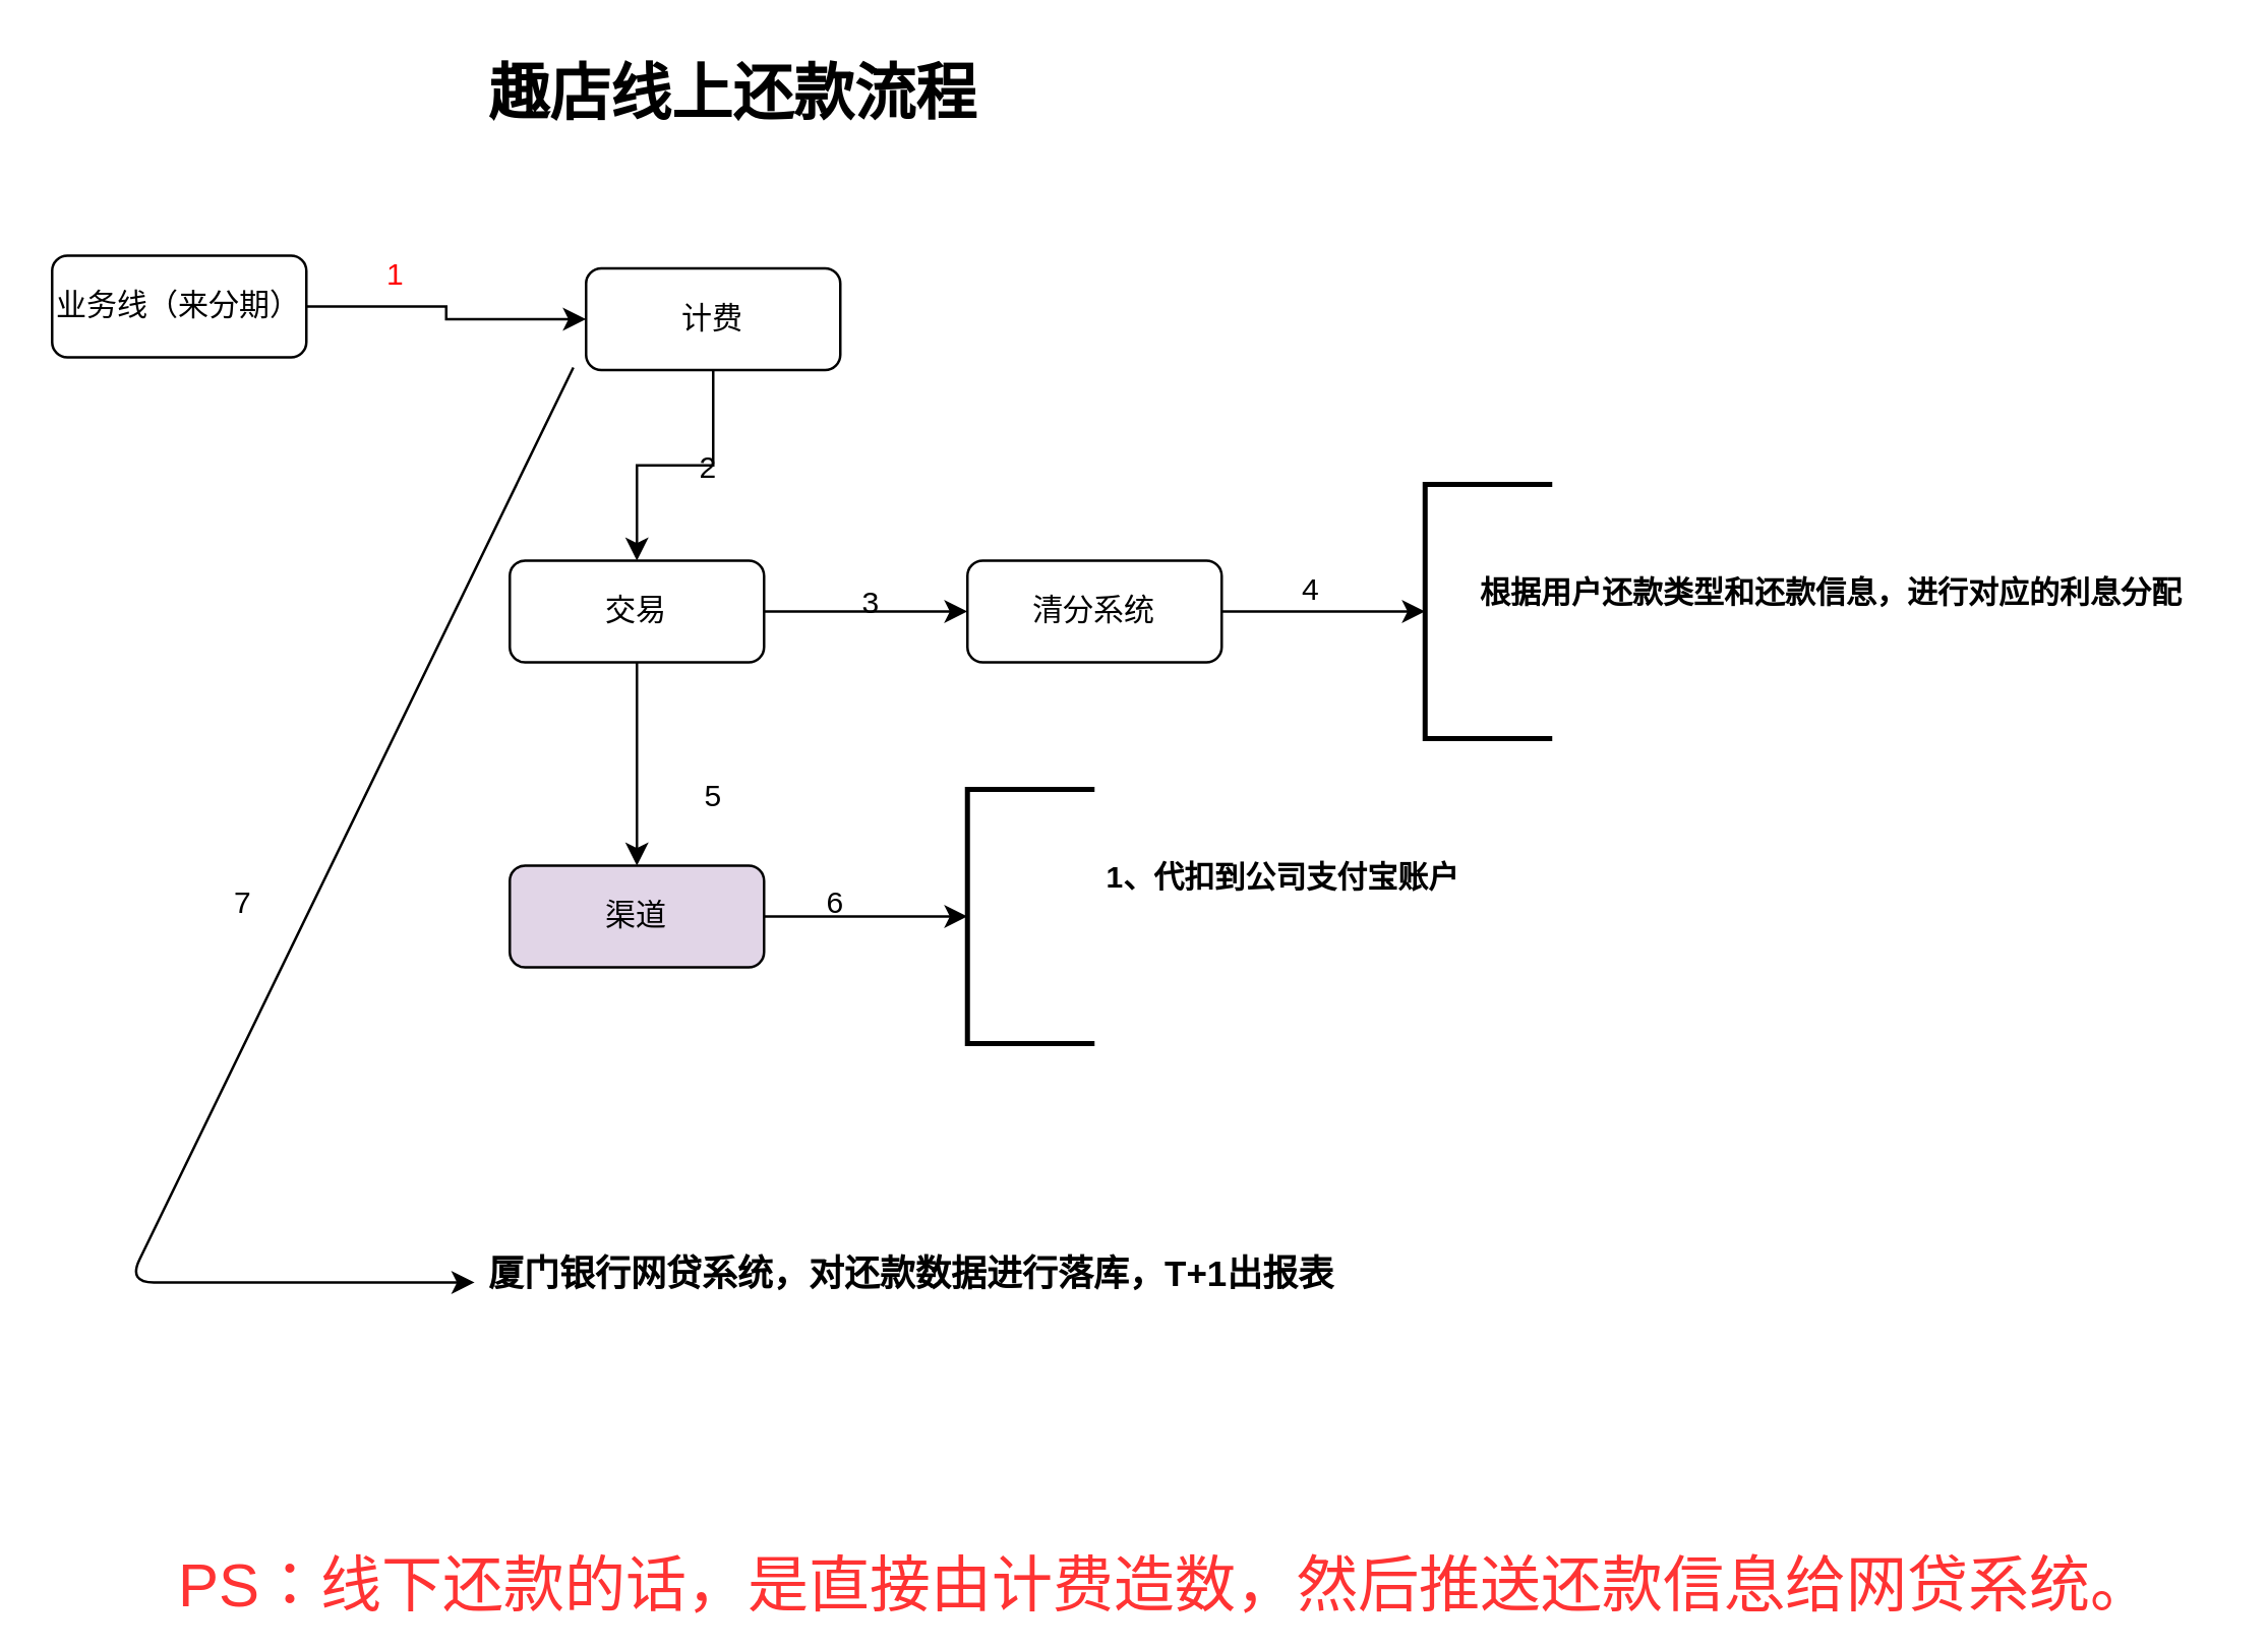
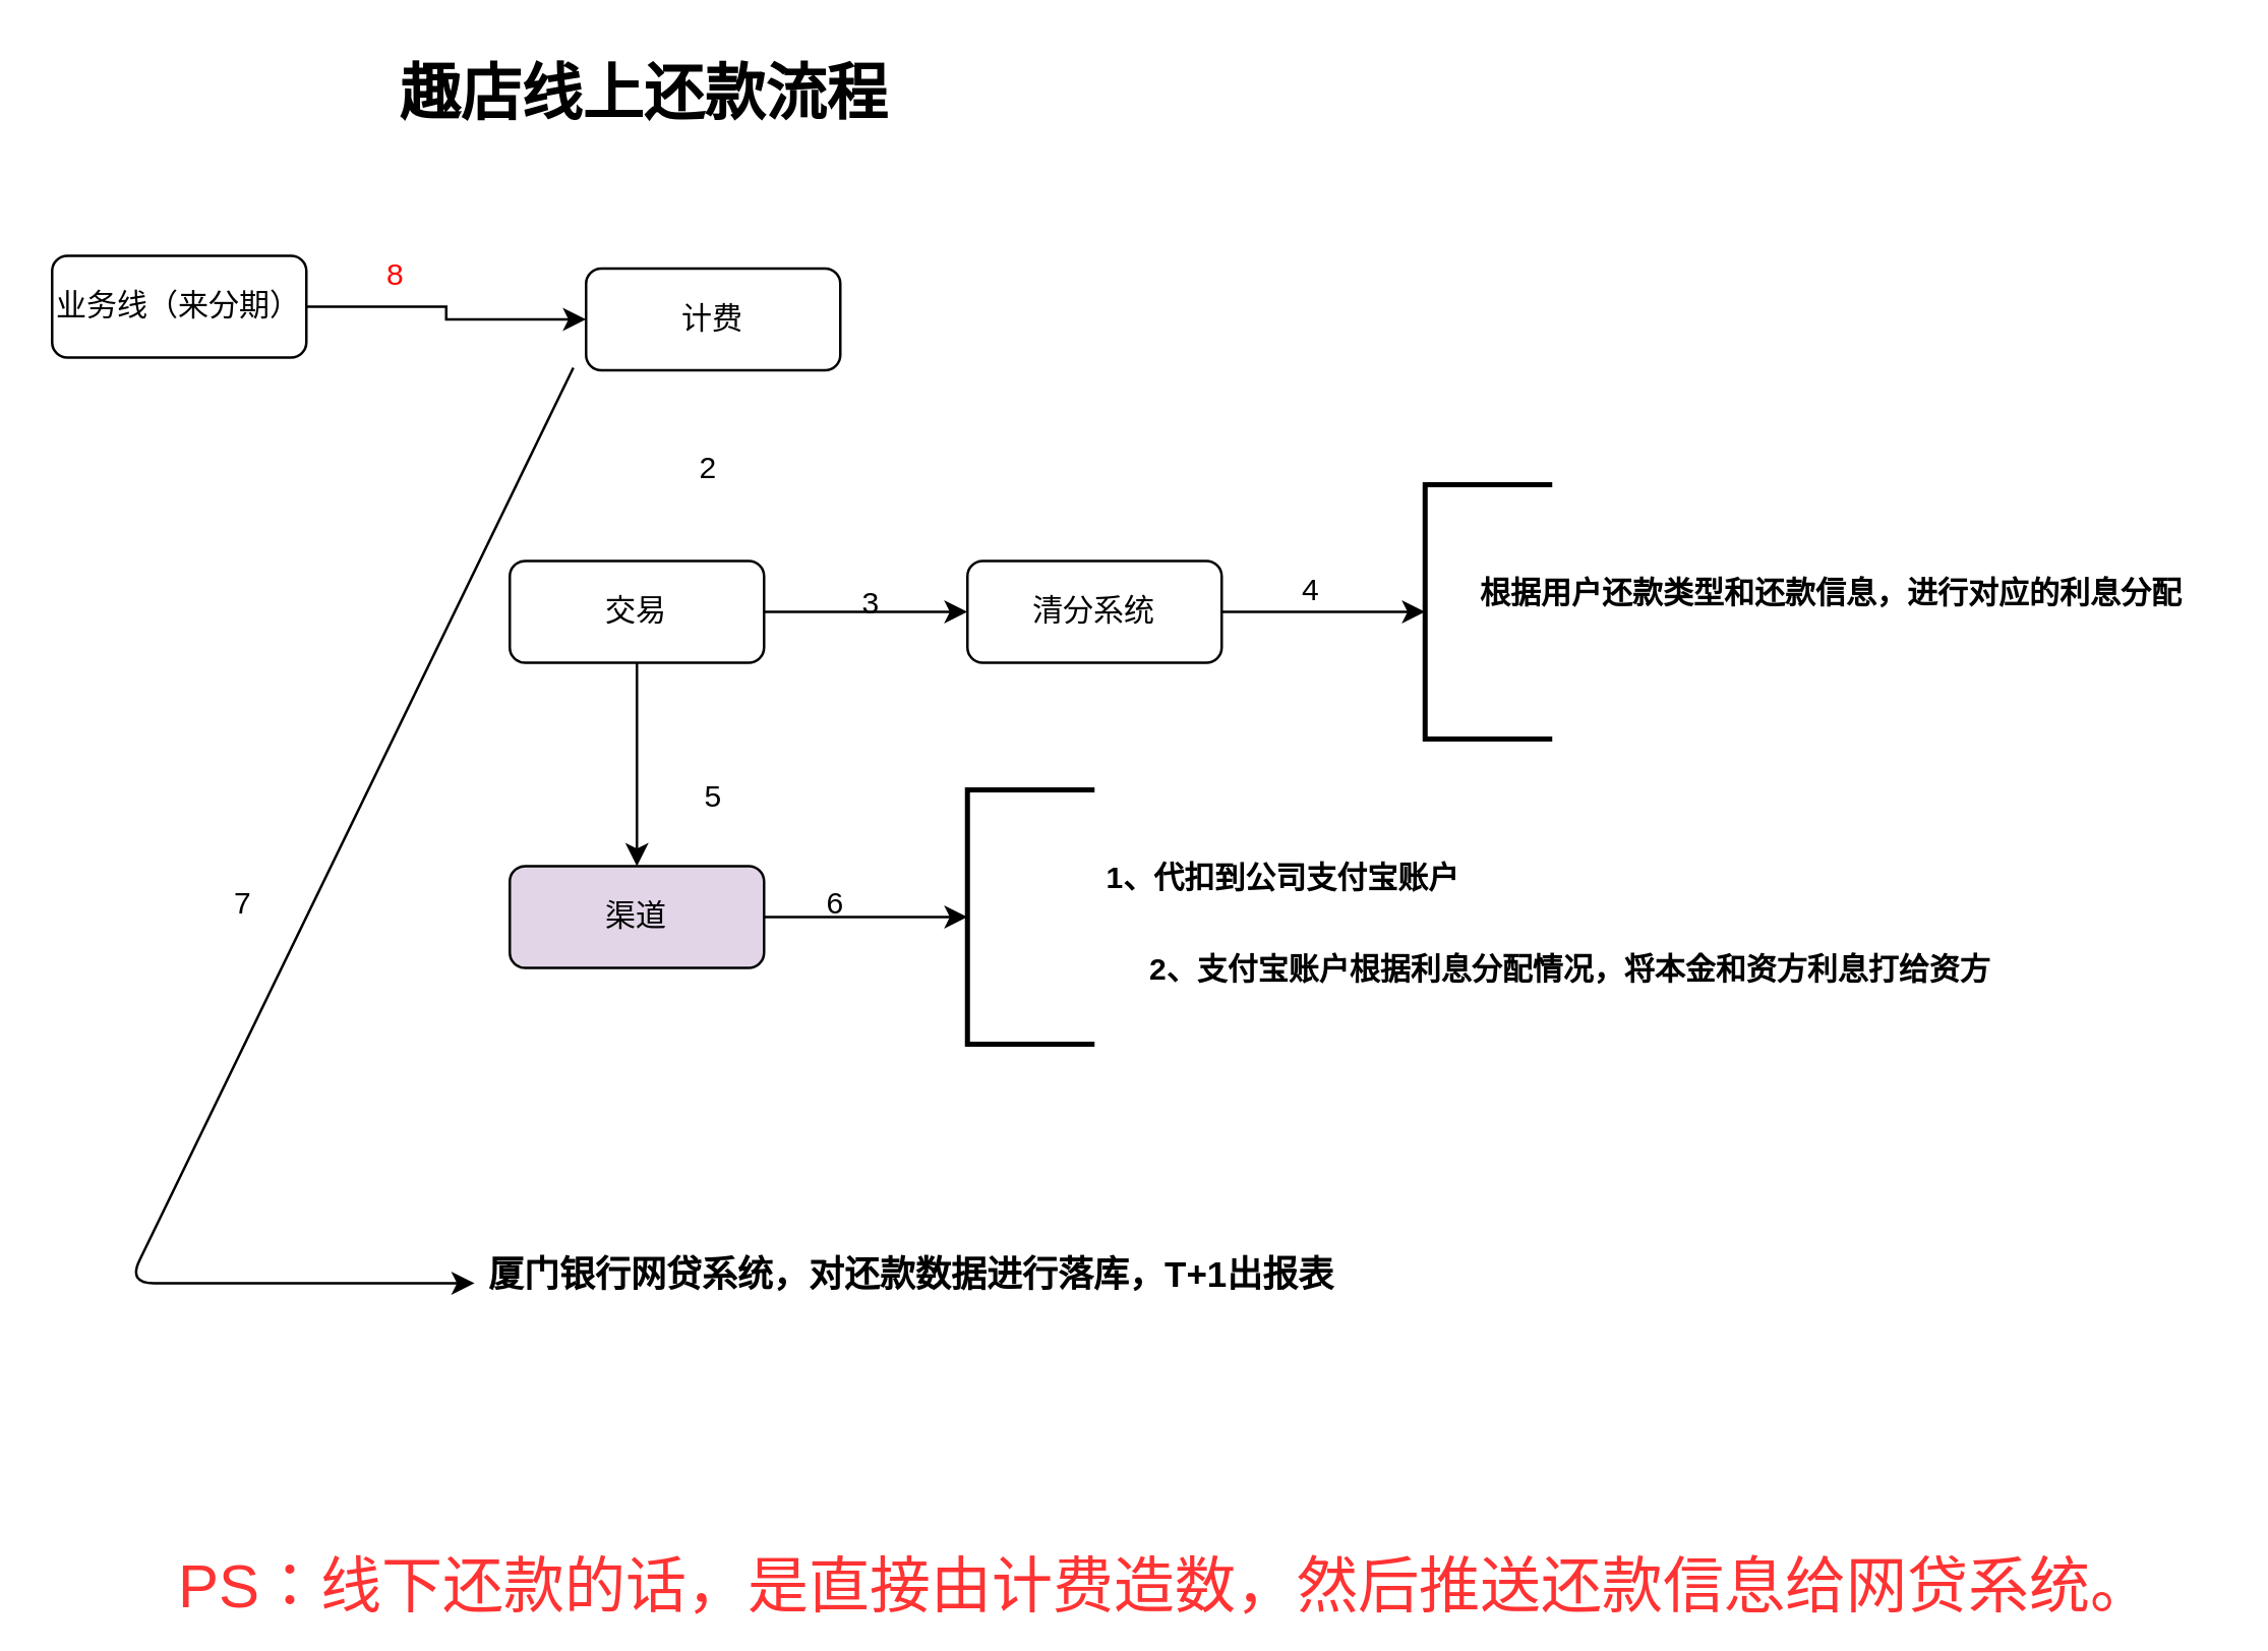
- <mxCell id="13" value="&lt;font style=&quot;font-size: 24px&quot;&gt;&lt;b&gt;趣店线上还款流程&lt;/b&gt;&lt;/font&gt;" style="text;html=1;resizable=0;points=[];autosize=1;align=left;verticalAlign=top;spacingTop=-4;" vertex="1" parent="1"><mxGeometry x="190" y="20" width="210" height="20" as="geometry" /></mxCell>
+ <mxCell id="13" value="&lt;font style=&quot;font-size: 24px&quot;&gt;&lt;b&gt;趣店线上还款流程&lt;/b&gt;&lt;/font&gt;" style="text;html=1;resizable=0;points=[];autosize=1;align=left;verticalAlign=top;spacingTop=-4;" vertex="1" parent="1"><mxGeometry x="155" y="20" width="210" height="20" as="geometry" /></mxCell>
- <mxCell id="21" value="&lt;font color=&quot;#ff0000&quot;&gt;1&lt;/font&gt;" style="text;html=1;resizable=0;points=[];autosize=1;align=left;verticalAlign=top;spacingTop=-4;" vertex="1" parent="1"><mxGeometry x="150" y="98" width="20" height="20" as="geometry" /></mxCell>
+ <mxCell id="21" value="&lt;font color=&quot;#ff0000&quot;&gt;8&lt;/font&gt;" style="text;html=1;resizable=0;points=[];autosize=1;align=left;verticalAlign=top;spacingTop=-4;" vertex="1" parent="1"><mxGeometry x="150" y="98" width="20" height="20" as="geometry" /></mxCell>
- <mxCell id="4" value="" style="edgeStyle=orthogonalEdgeStyle;rounded=0;orthogonalLoop=1;jettySize=auto;html=1;" edge="1" parent="1" source="5" target="8"><mxGeometry relative="1" as="geometry" /></mxCell>
+ <mxCell id="18" value="&lt;b&gt;2、支付宝账户根据利息分配情况，将本金和资方利息打给资方&lt;/b&gt;" style="text;html=1;resizable=0;points=[];autosize=1;align=left;verticalAlign=top;spacingTop=-4;" vertex="1" parent="1"><mxGeometry x="450" y="371" width="350" height="20" as="geometry" /></mxCell>
